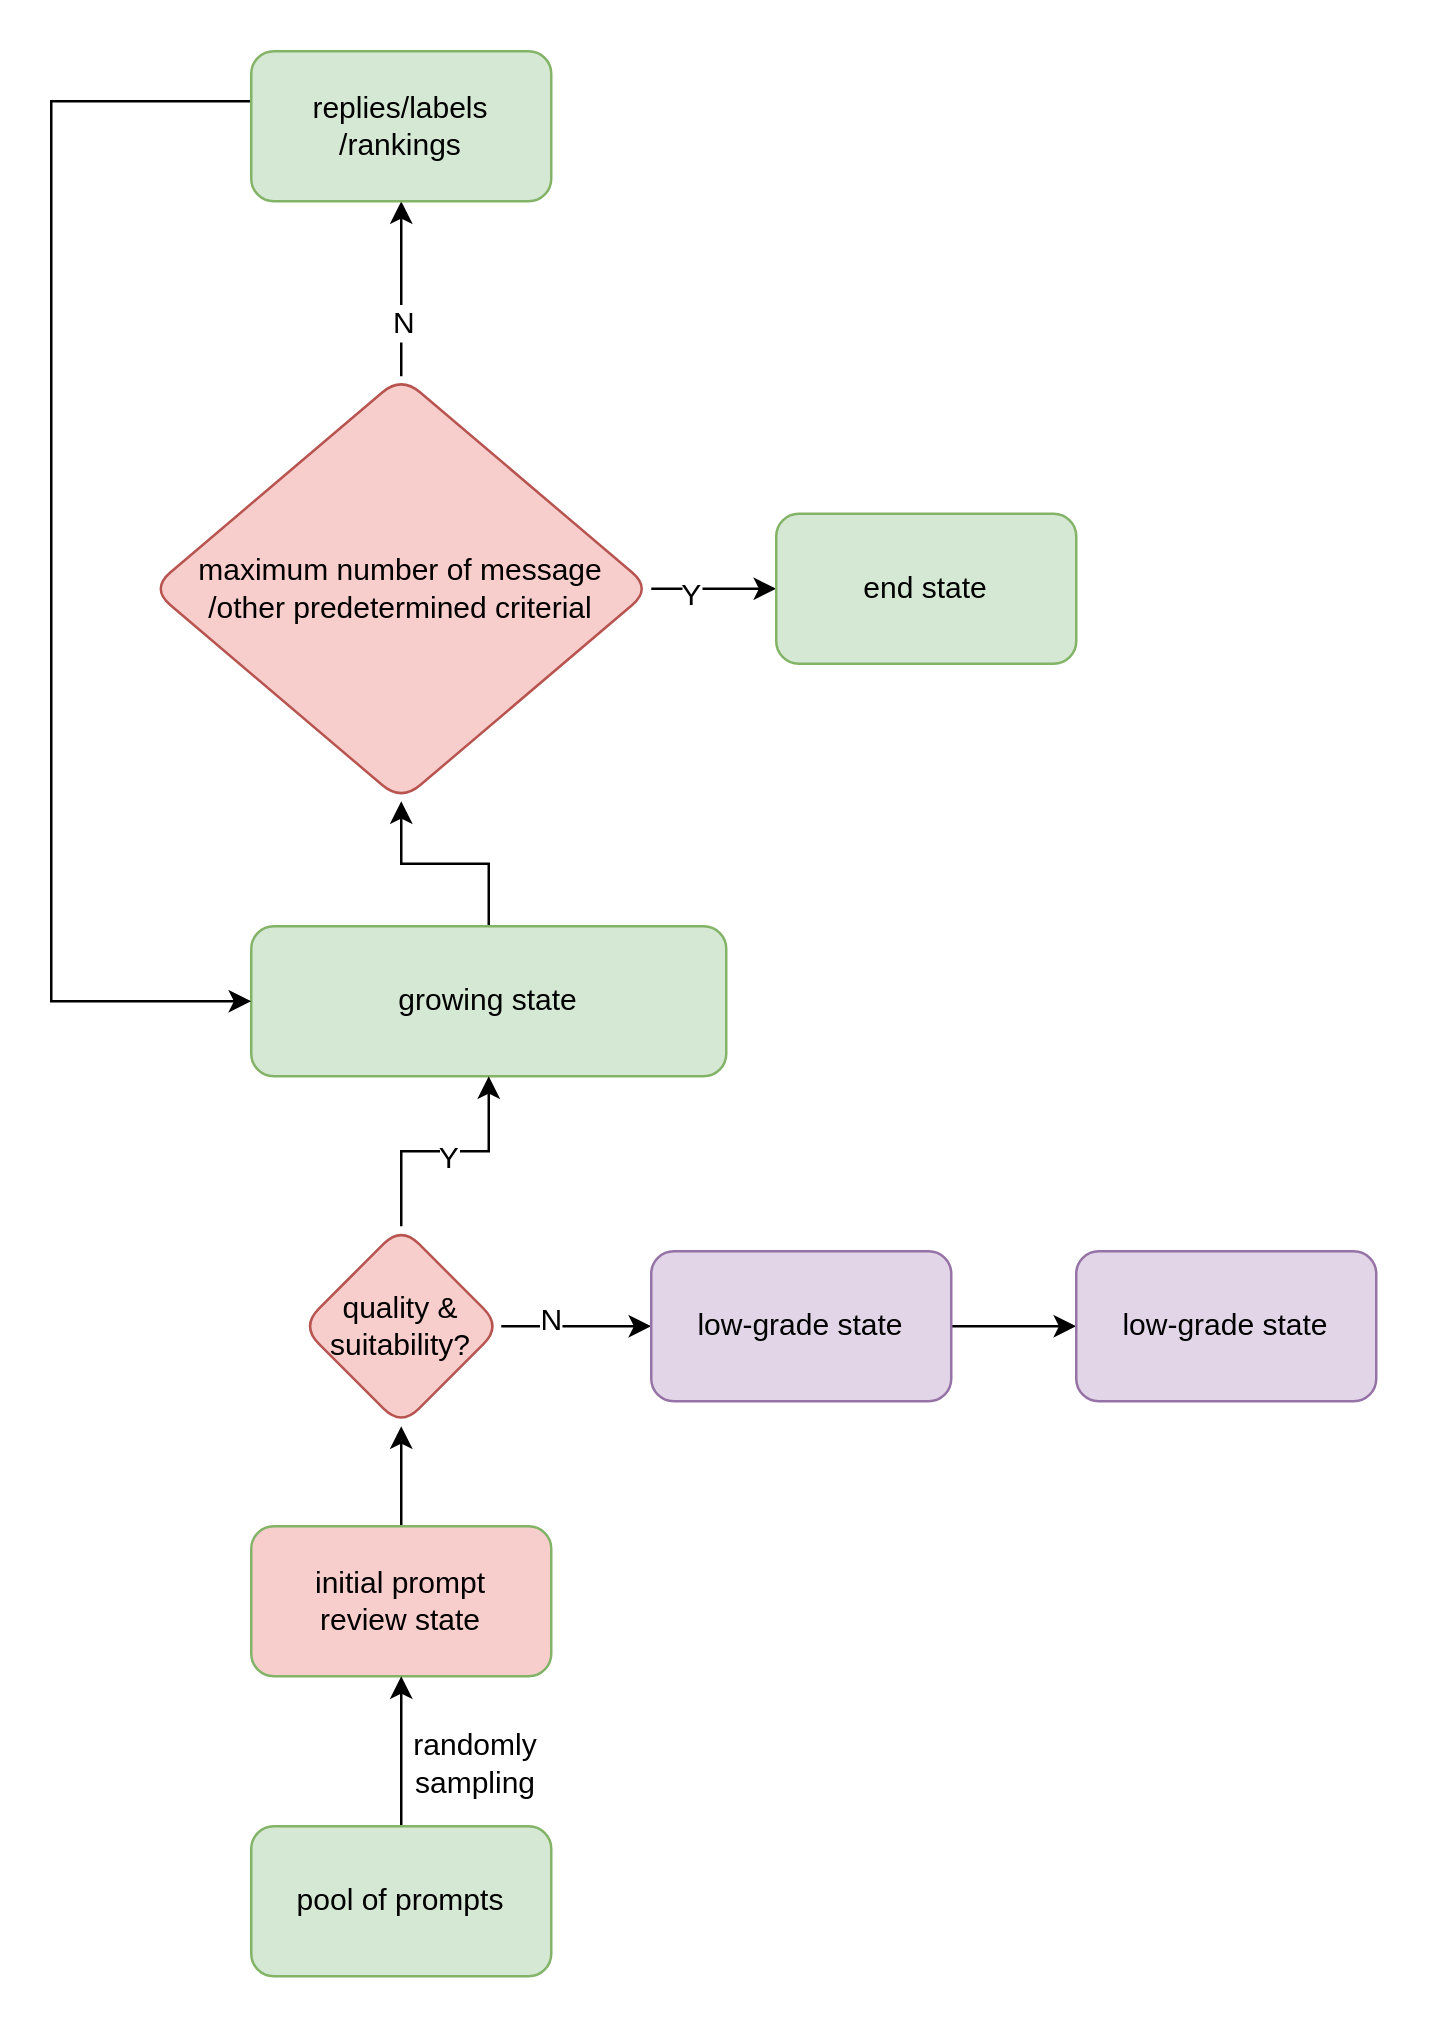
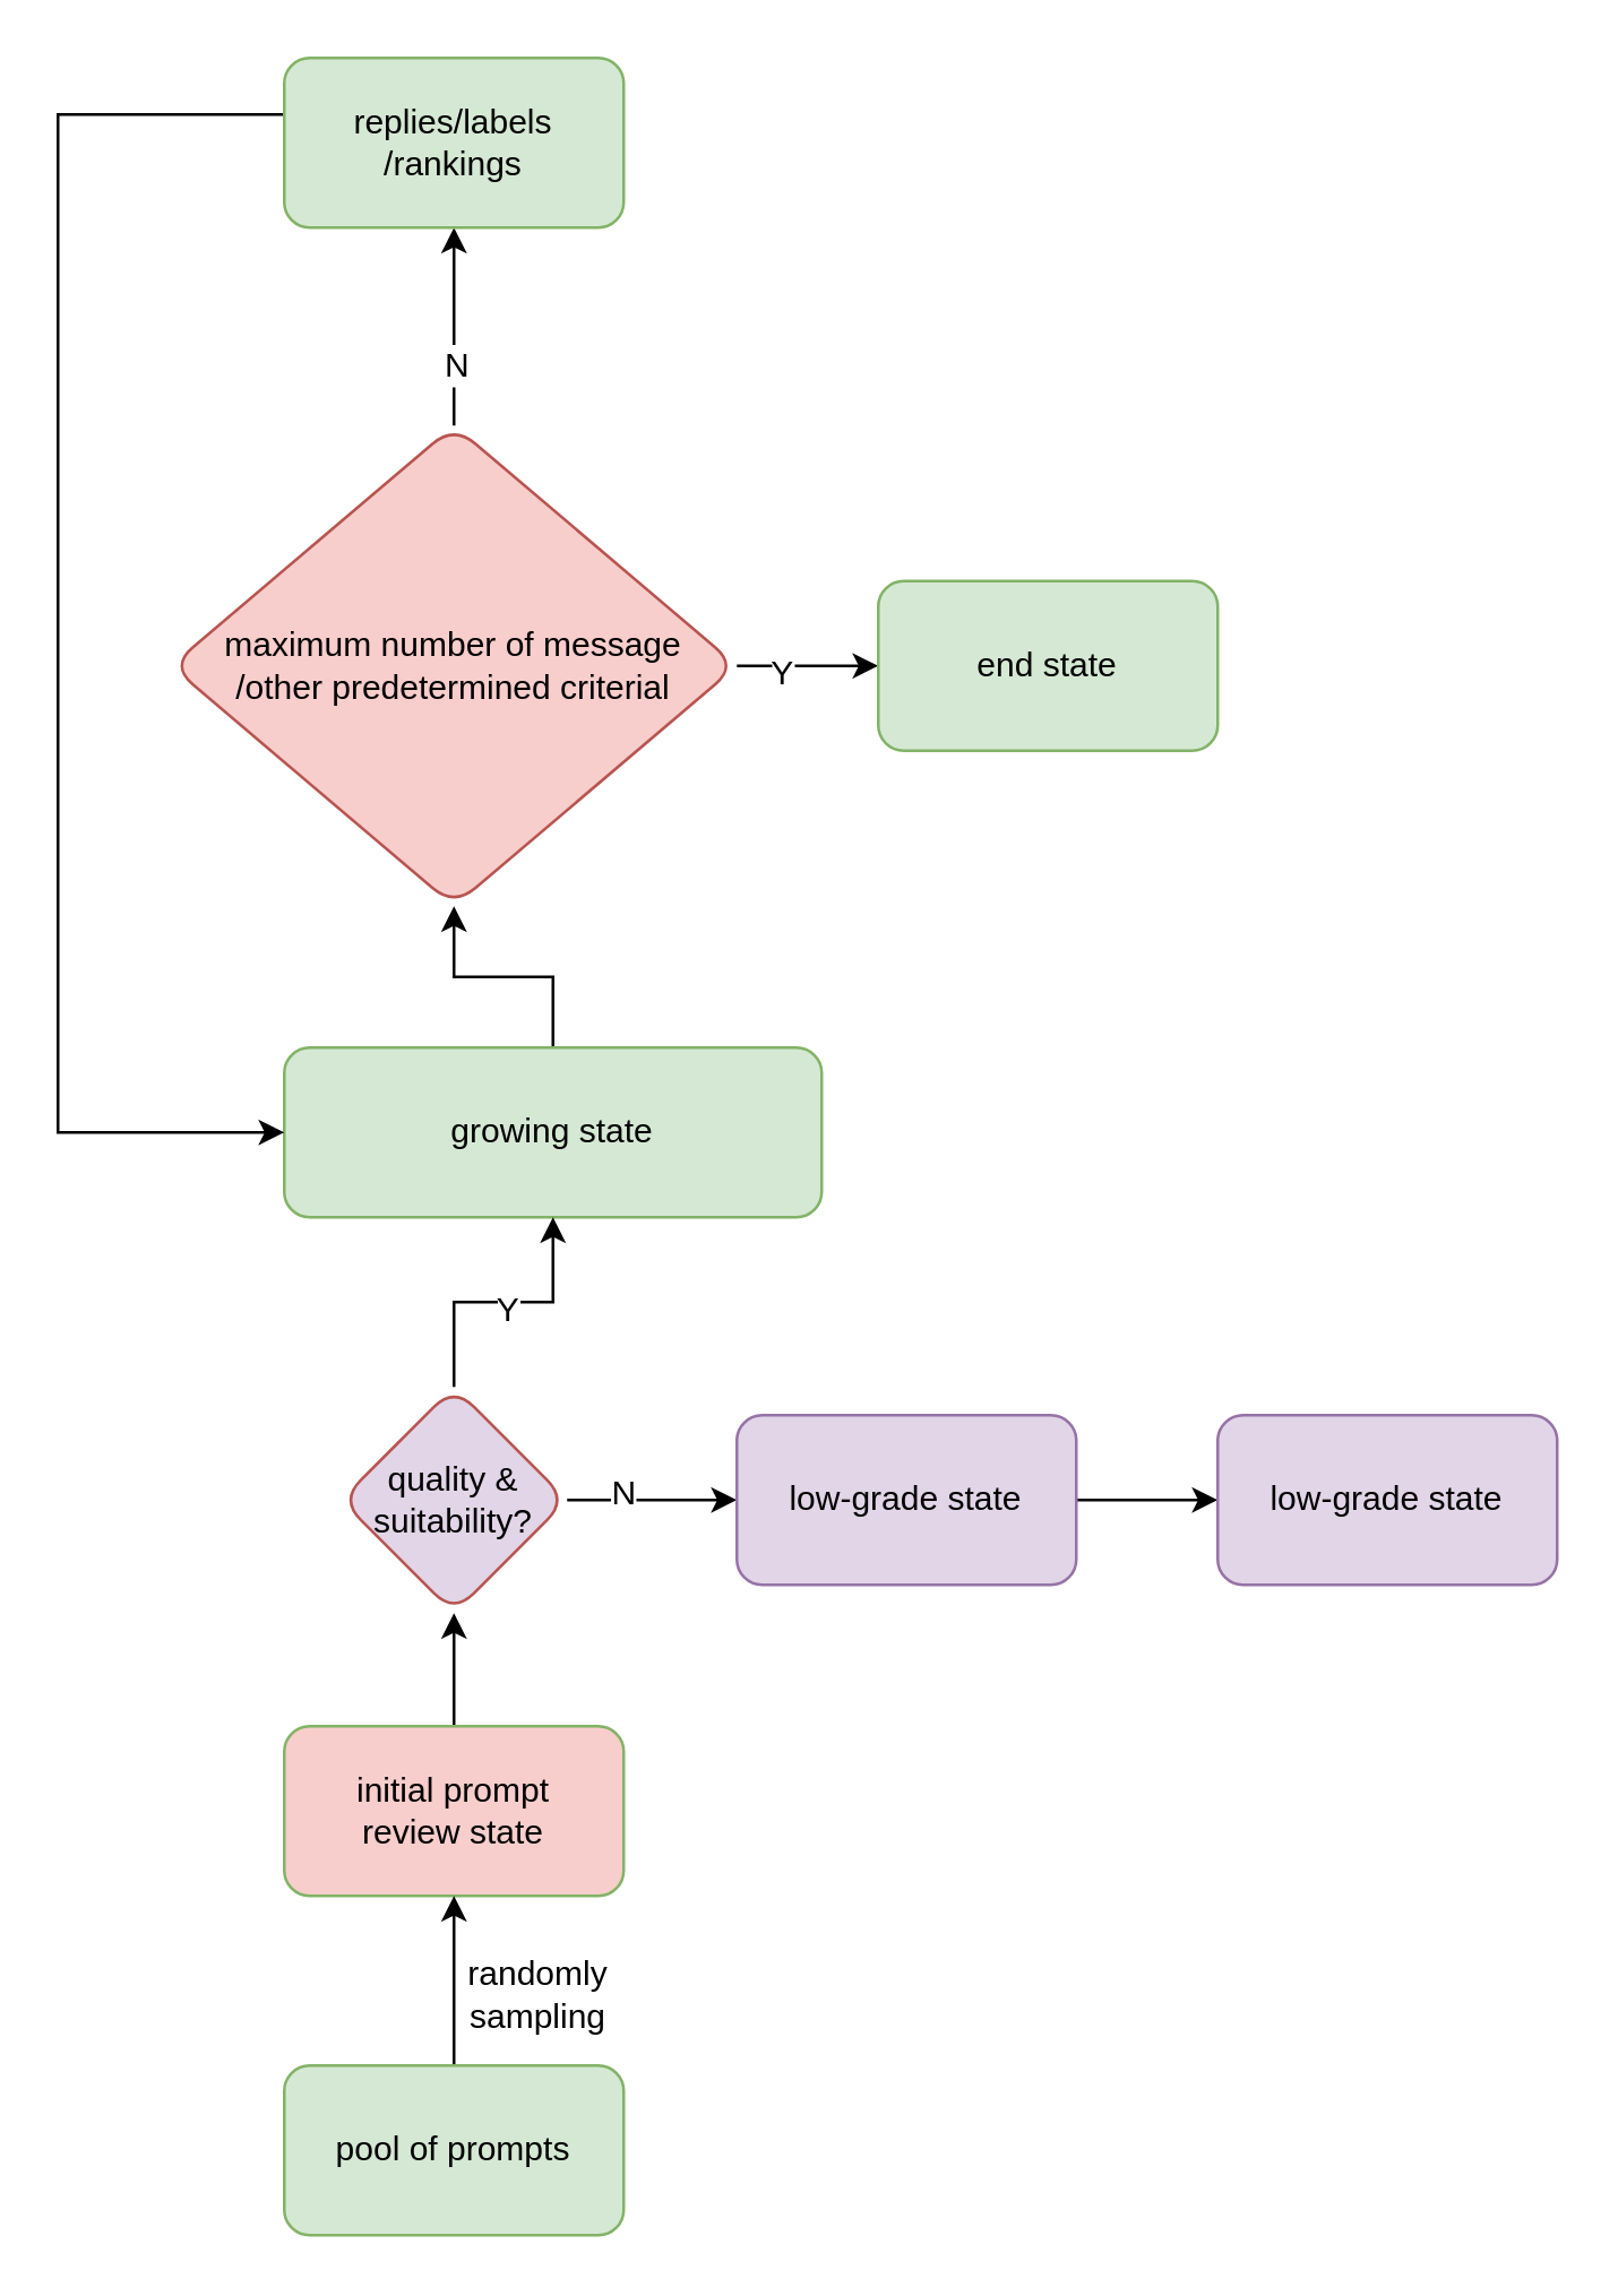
- <mxCell id="10" value="quality &amp;amp;&lt;br style=&quot;font-size: 12px;&quot;&gt;suitability?" style="rhombus;whiteSpace=wrap;html=1;rounded=1;fillColor=#f8cecc;strokeColor=#b85450;fontSize=12;" parent="1" vertex="1"><mxGeometry x="120" y="490" width="80" height="80" as="geometry" /></mxCell>
+ <mxCell id="10" value="quality &amp;amp;&lt;br style=&quot;font-size: 12px;&quot;&gt;suitability?" style="rhombus;whiteSpace=wrap;html=1;rounded=1;fillColor=#e1d5e7;strokeColor=#b85450;fontSize=12;" parent="1" vertex="1"><mxGeometry x="120" y="490" width="80" height="80" as="geometry" /></mxCell>
